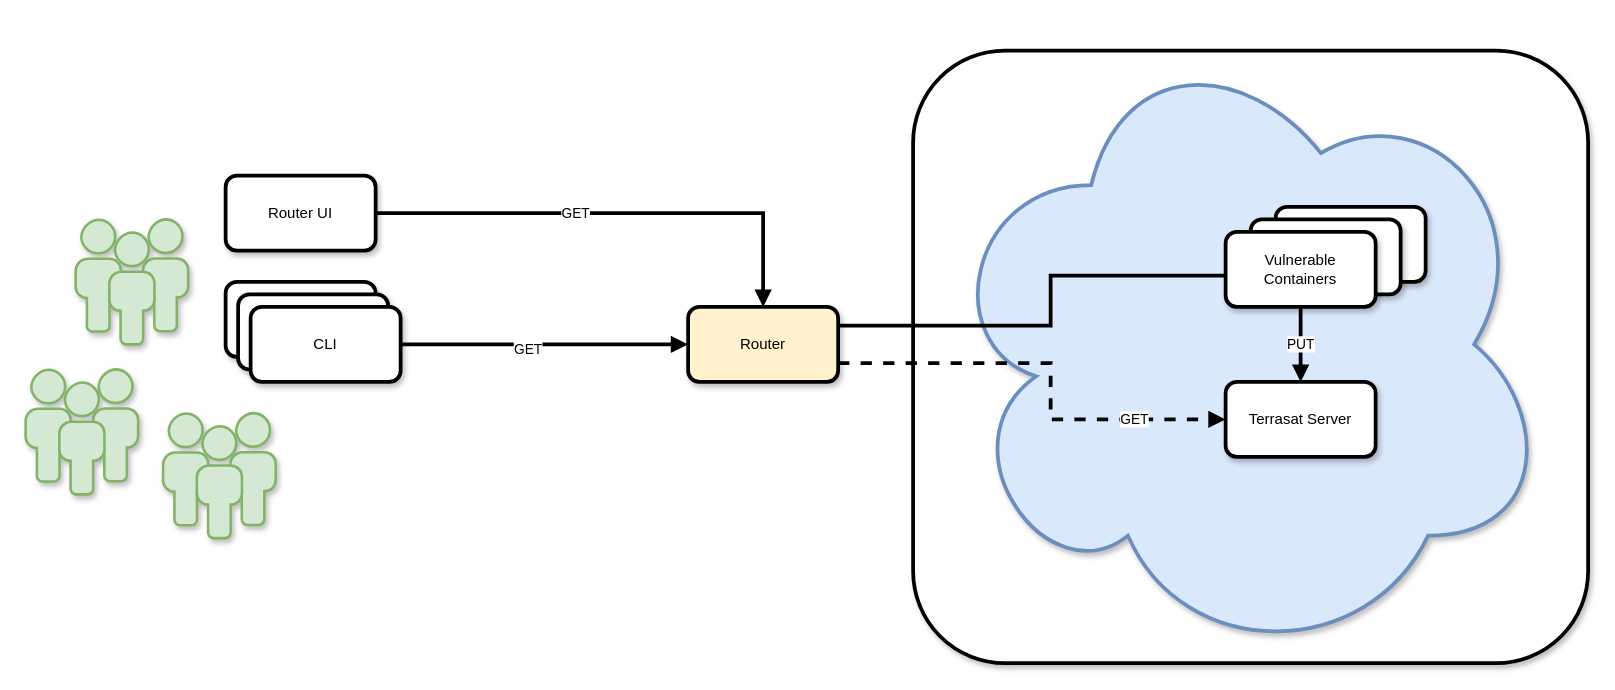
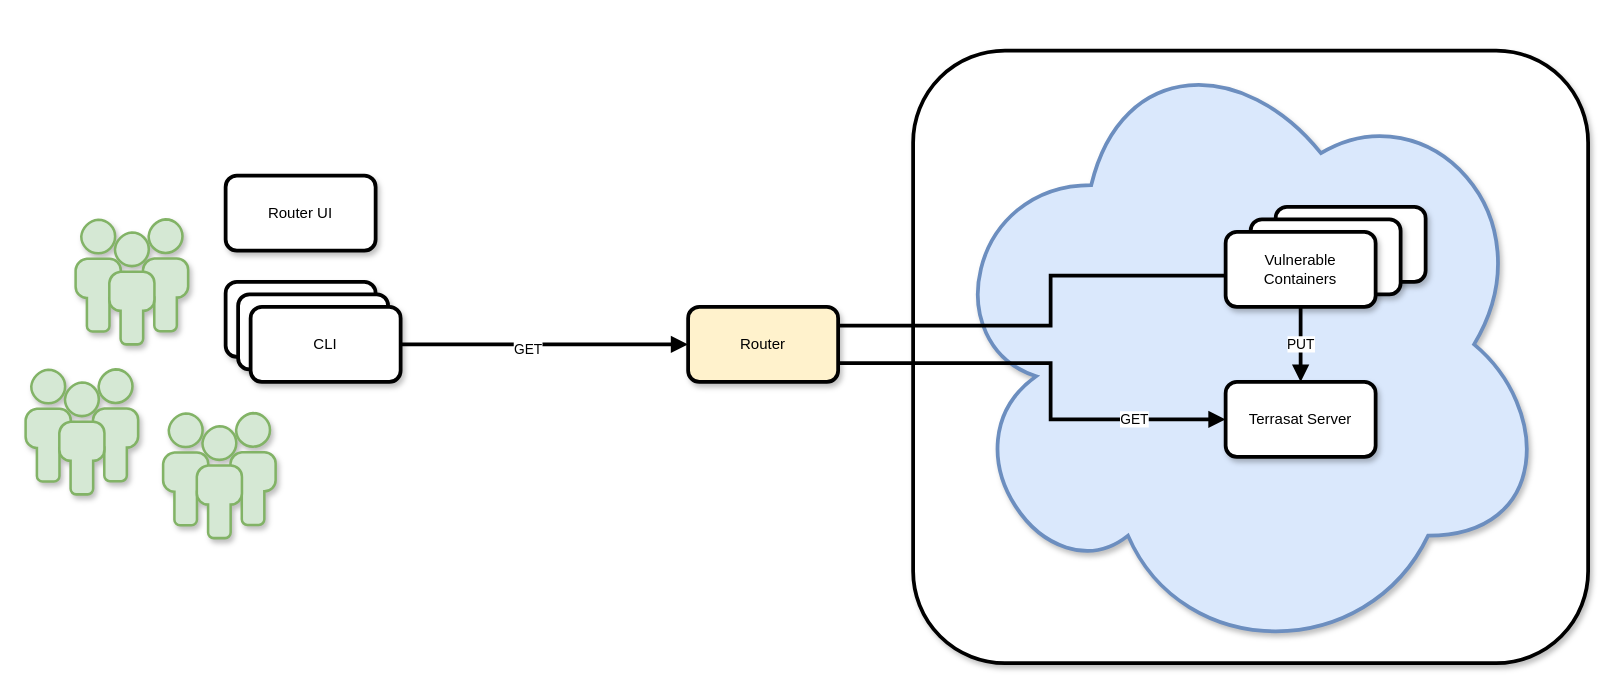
- <mxCell id="20" value="GET" style="edgeStyle=orthogonalEdgeStyle;rounded=0;orthogonalLoop=1;jettySize=auto;html=1;strokeWidth=3;endArrow=block;endFill=1;" edge="1" parent="1" source="21" target="19"><mxGeometry x="-0.169" relative="1" as="geometry"><mxPoint as="offset" /></mxGeometry></mxCell>
- <mxCell id="18" value="GET" style="edgeStyle=orthogonalEdgeStyle;rounded=0;orthogonalLoop=1;jettySize=auto;html=1;entryX=0;entryY=0.5;entryDx=0;entryDy=0;strokeWidth=3;endArrow=block;endFill=1;dashed=1;" edge="1" parent="1" source="19" target="9"><mxGeometry x="0.589" relative="1" as="geometry"><Array as="points"><mxPoint x="840" y="290" /><mxPoint x="840" y="335" /></Array><mxPoint as="offset" /></mxGeometry></mxCell>
+ <mxCell id="18" value="GET" style="edgeStyle=orthogonalEdgeStyle;rounded=0;orthogonalLoop=1;jettySize=auto;html=1;entryX=0;entryY=0.5;entryDx=0;entryDy=0;strokeWidth=3;endArrow=block;endFill=1;" edge="1" parent="1" source="19" target="9"><mxGeometry x="0.589" relative="1" as="geometry"><Array as="points"><mxPoint x="840" y="290" /><mxPoint x="840" y="335" /></Array><mxPoint as="offset" /></mxGeometry></mxCell>
